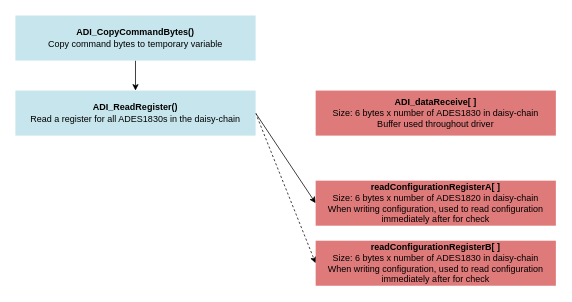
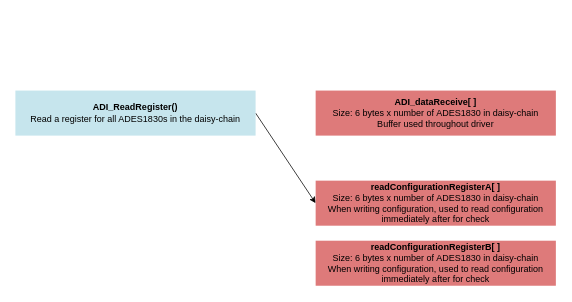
- <mxCell id="8" value="&lt;b&gt;ADI_CopyCommandBytes()&lt;br&gt;&lt;/b&gt;Copy command bytes to temporary variable" style="rounded=0;whiteSpace=wrap;html=1;fillColor=#c6e5ed;strokeColor=none;" parent="1" vertex="1"><mxGeometry x="20" y="20" width="320" height="60" as="geometry" /></mxCell>
- <mxCell id="7" style="edgeStyle=orthogonalEdgeStyle;rounded=0;orthogonalLoop=1;jettySize=auto;html=1;" parent="1" source="8" target="9" edge="1"><mxGeometry relative="1" as="geometry" /></mxCell>
- <mxCell id="3" style="rounded=0;orthogonalLoop=1;jettySize=auto;html=1;entryX=0;entryY=0.5;entryDx=0;entryDy=0;exitX=1;exitY=0.5;exitDx=0;exitDy=0;dashed=1;" parent="1" source="9" target="5" edge="1"><mxGeometry relative="1" as="geometry" /></mxCell>
- <mxCell id="4" value="&lt;b&gt;readConfigurationRegisterA[ ]&lt;/b&gt;&lt;br&gt;Size: 6 bytes x number of ADES1820&amp;nbsp;in daisy-chain&lt;br&gt;When writing configuration, used to read configuration immediately after for check" style="rounded=0;whiteSpace=wrap;html=1;fillColor=#de7a7a;strokeColor=none;" parent="1" vertex="1"><mxGeometry x="420" y="240" width="320" height="60" as="geometry" /></mxCell>
+ <mxCell id="4" value="&lt;b&gt;readConfigurationRegisterA[ ]&lt;/b&gt;&lt;br&gt;Size: 6 bytes x number of ADES1830&amp;nbsp;in daisy-chain&lt;br&gt;When writing configuration, used to read configuration immediately after for check" style="rounded=0;whiteSpace=wrap;html=1;fillColor=#de7a7a;strokeColor=none;" parent="1" vertex="1"><mxGeometry x="420" y="240" width="320" height="60" as="geometry" /></mxCell>
